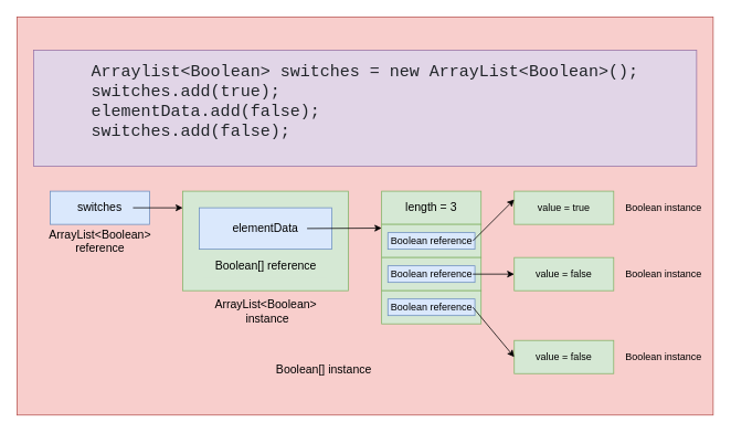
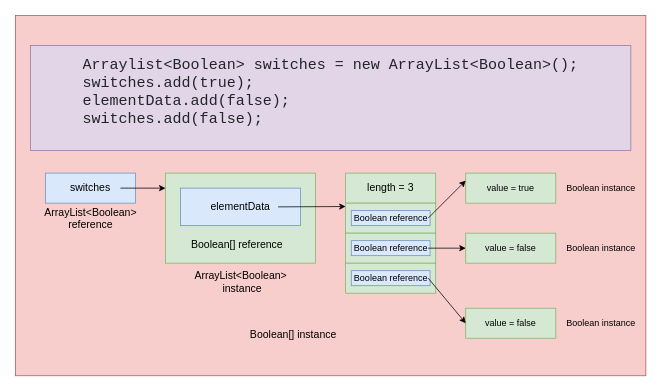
- <mxCell id="24" value="Boolean[] reference" style="text;html=1;align=center;verticalAlign=middle;resizable=0;points=[];autosize=1;strokeColor=none;fillColor=#d5e8d4;fontSize=14;" parent="1" vertex="1"><mxGeometry x="245" y="305" width="150" height="30" as="geometry" /></mxCell>
+ <mxCell id="24" value="Boolean[] reference" style="text;html=1;align=center;verticalAlign=middle;resizable=0;points=[];autosize=1;strokeColor=none;fillColor=#d5e8d4;fontSize=14;" parent="1" vertex="1"><mxGeometry x="240" y="310" width="150" height="30" as="geometry" /></mxCell>
